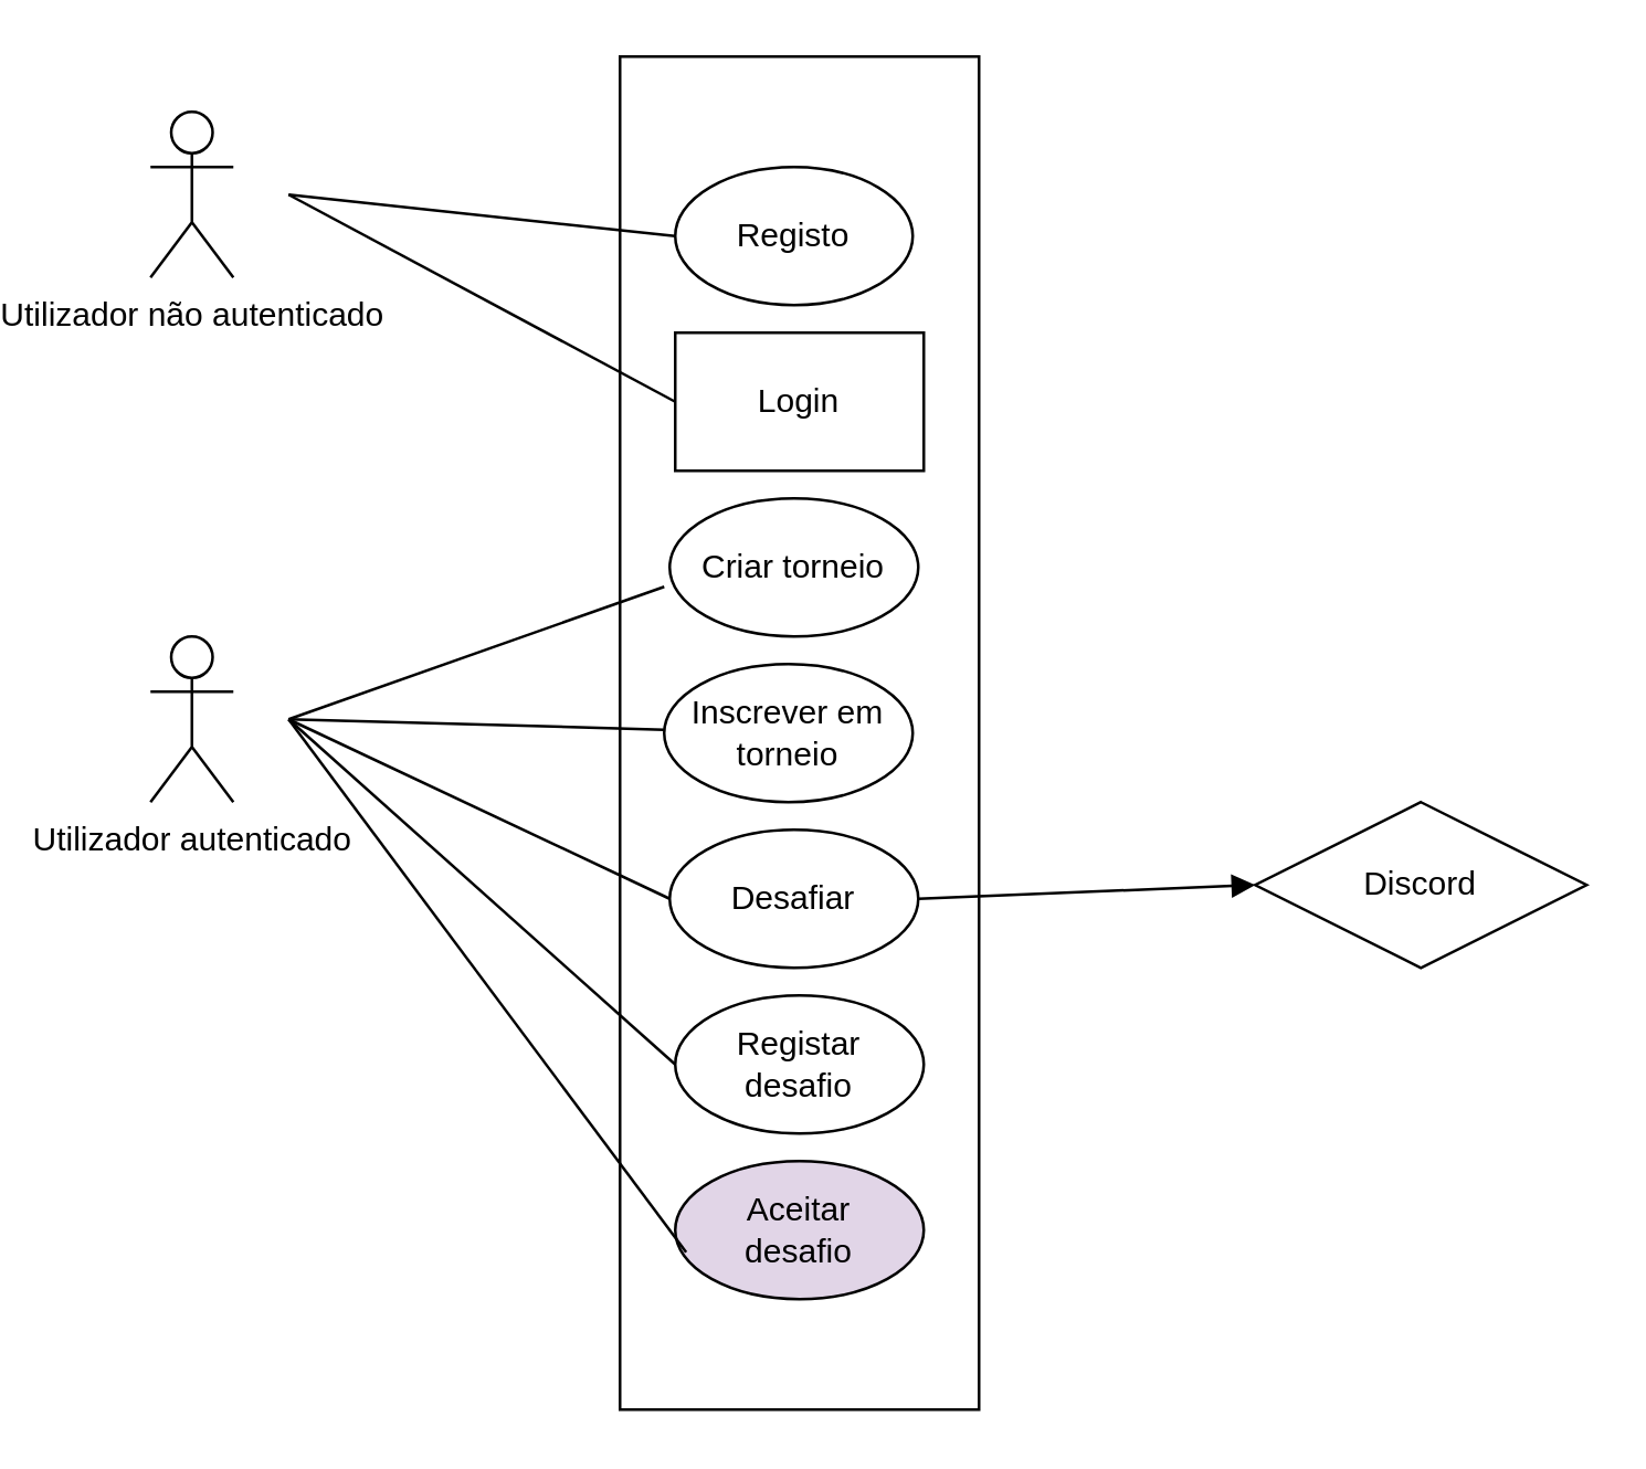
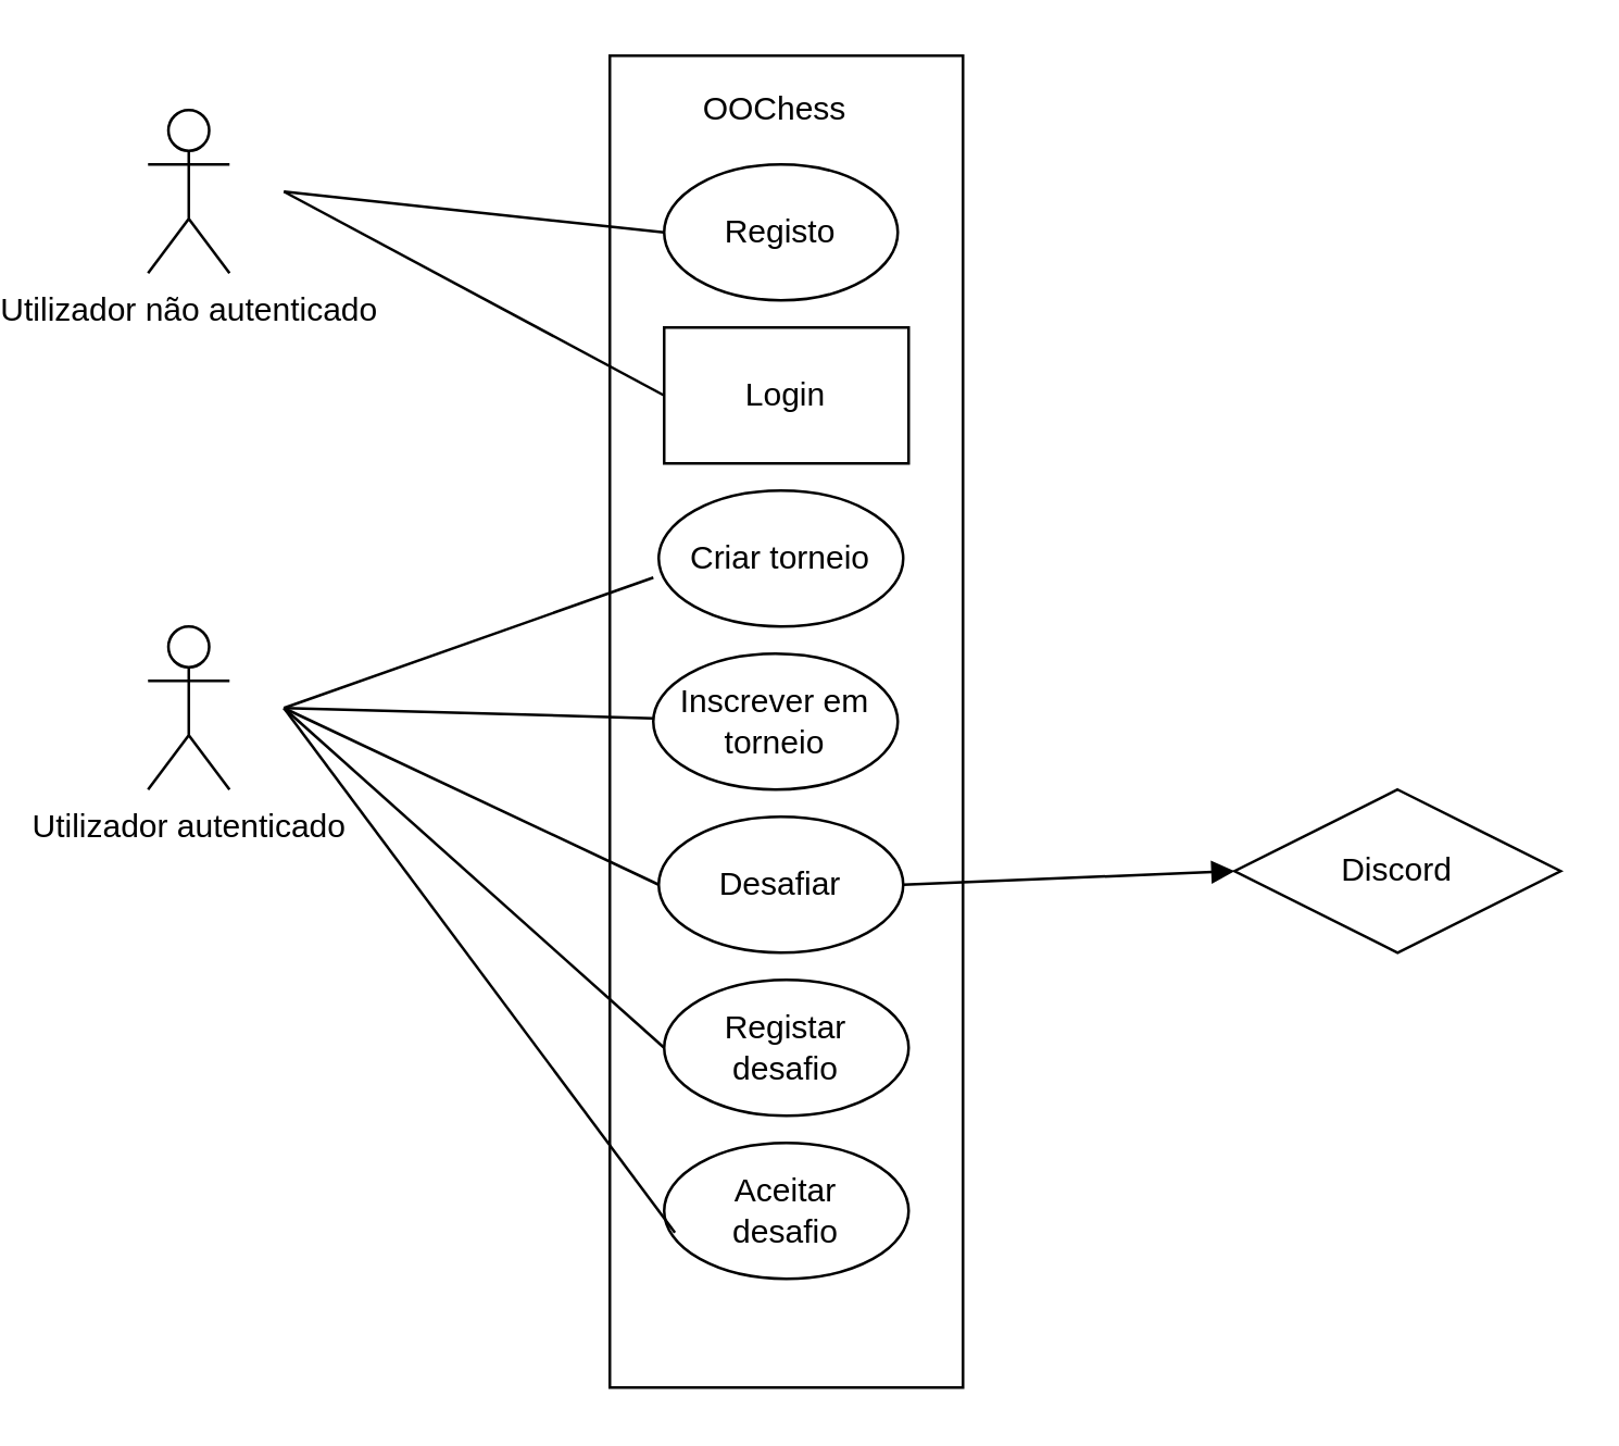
+ <mxCell id="21" value="OOChess" style="text;html=1;strokeColor=none;fillColor=none;align=center;verticalAlign=middle;whiteSpace=wrap;rounded=0;" vertex="1" parent="1"><mxGeometry x="231" y="30" width="40" height="20" as="geometry" /></mxCell>
- <mxCell id="11" value="Aceitar&lt;br&gt;desafio" style="ellipse;whiteSpace=wrap;html=1;fillColor=#e1d5e7;" vertex="1" parent="1"><mxGeometry x="210" y="420" width="90" height="50" as="geometry" /></mxCell>
+ <mxCell id="11" value="Aceitar&lt;br&gt;desafio" style="ellipse;whiteSpace=wrap;html=1;" vertex="1" parent="1"><mxGeometry x="210" y="420" width="90" height="50" as="geometry" /></mxCell>
